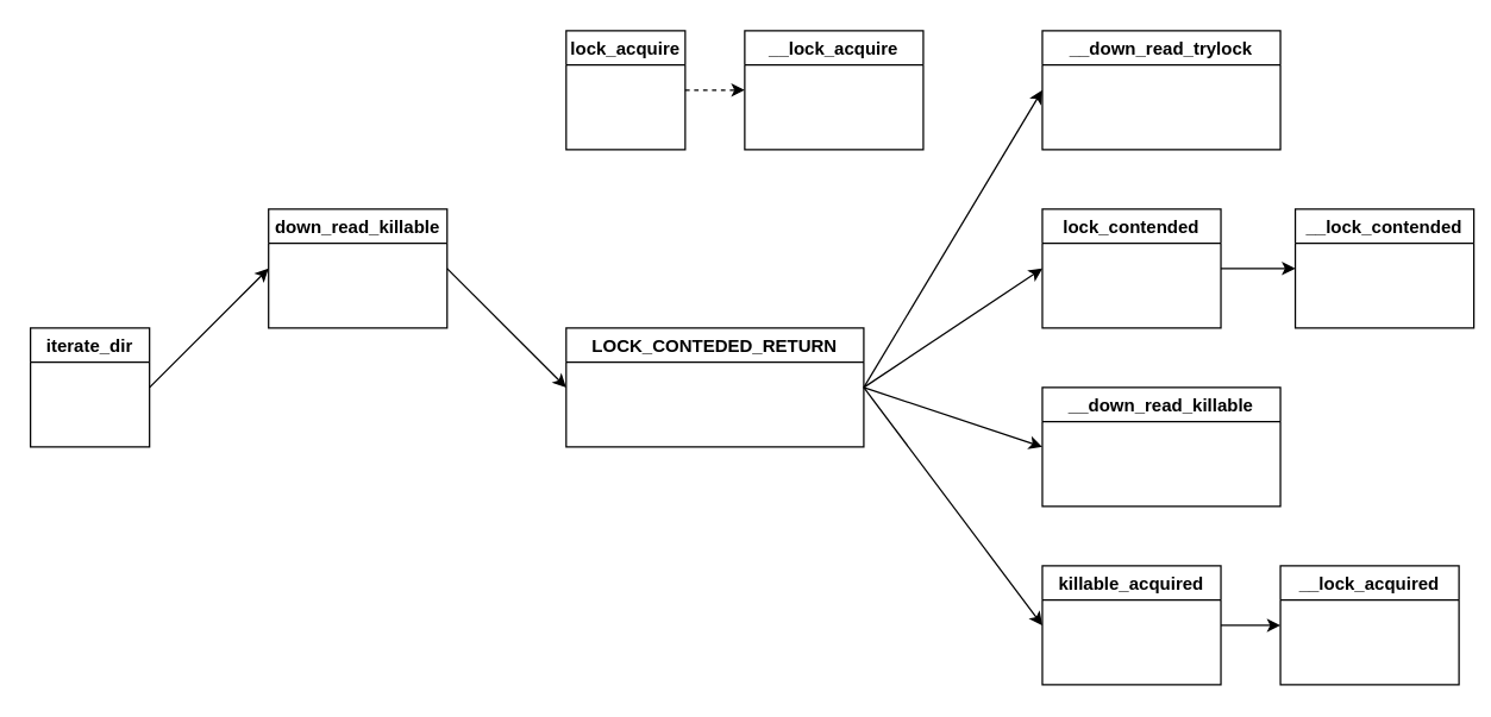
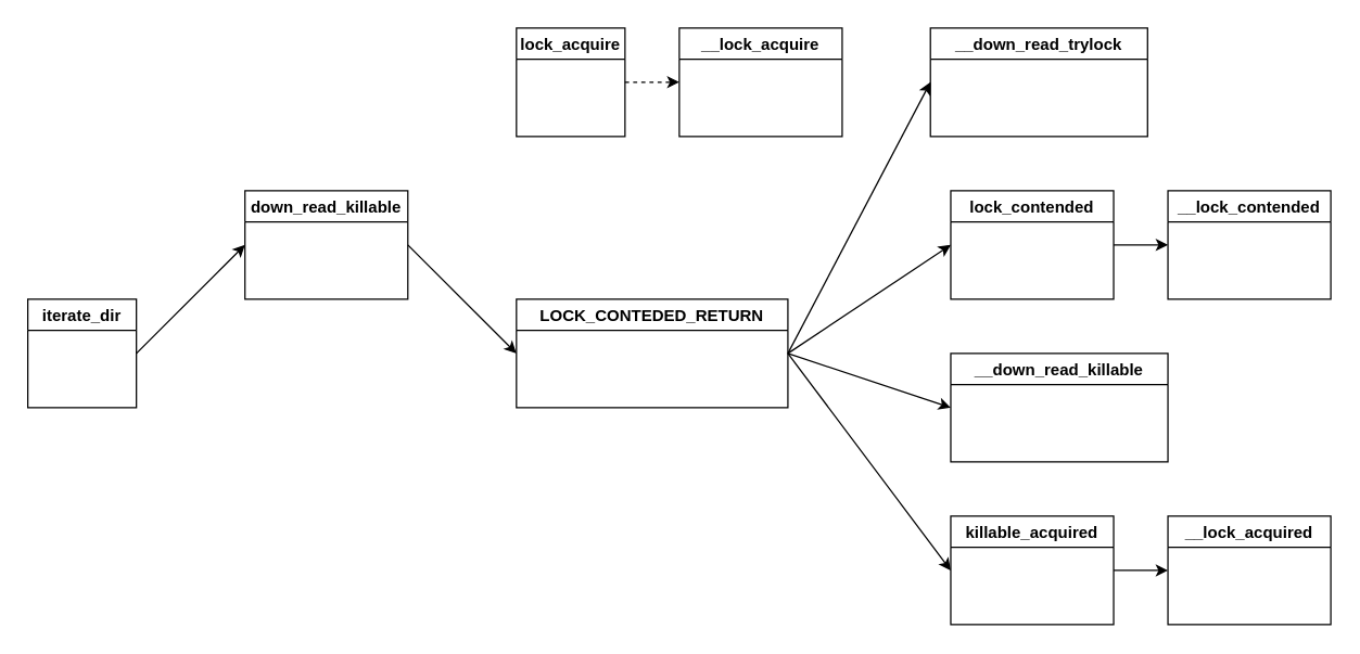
- <mxCell id="7" value="__down_read_trylock" style="swimlane;" vertex="1" parent="1"><mxGeometry x="700" width="160" height="80" as="geometry" y="20" /></mxCell>
+ <mxCell id="7" value="__down_read_trylock" style="swimlane;" vertex="1" parent="1"><mxGeometry x="685" y="20" width="160" height="80" as="geometry" /></mxCell>
- <mxCell id="9" value="__lock_contended" style="swimlane;startSize=23;" vertex="1" parent="1"><mxGeometry x="870" y="140" width="120" height="80" as="geometry" /></mxCell>
+ <mxCell id="9" value="__lock_contended" style="swimlane;startSize=23;" vertex="1" parent="1"><mxGeometry x="860" y="140" width="120" height="80" as="geometry" /></mxCell>
